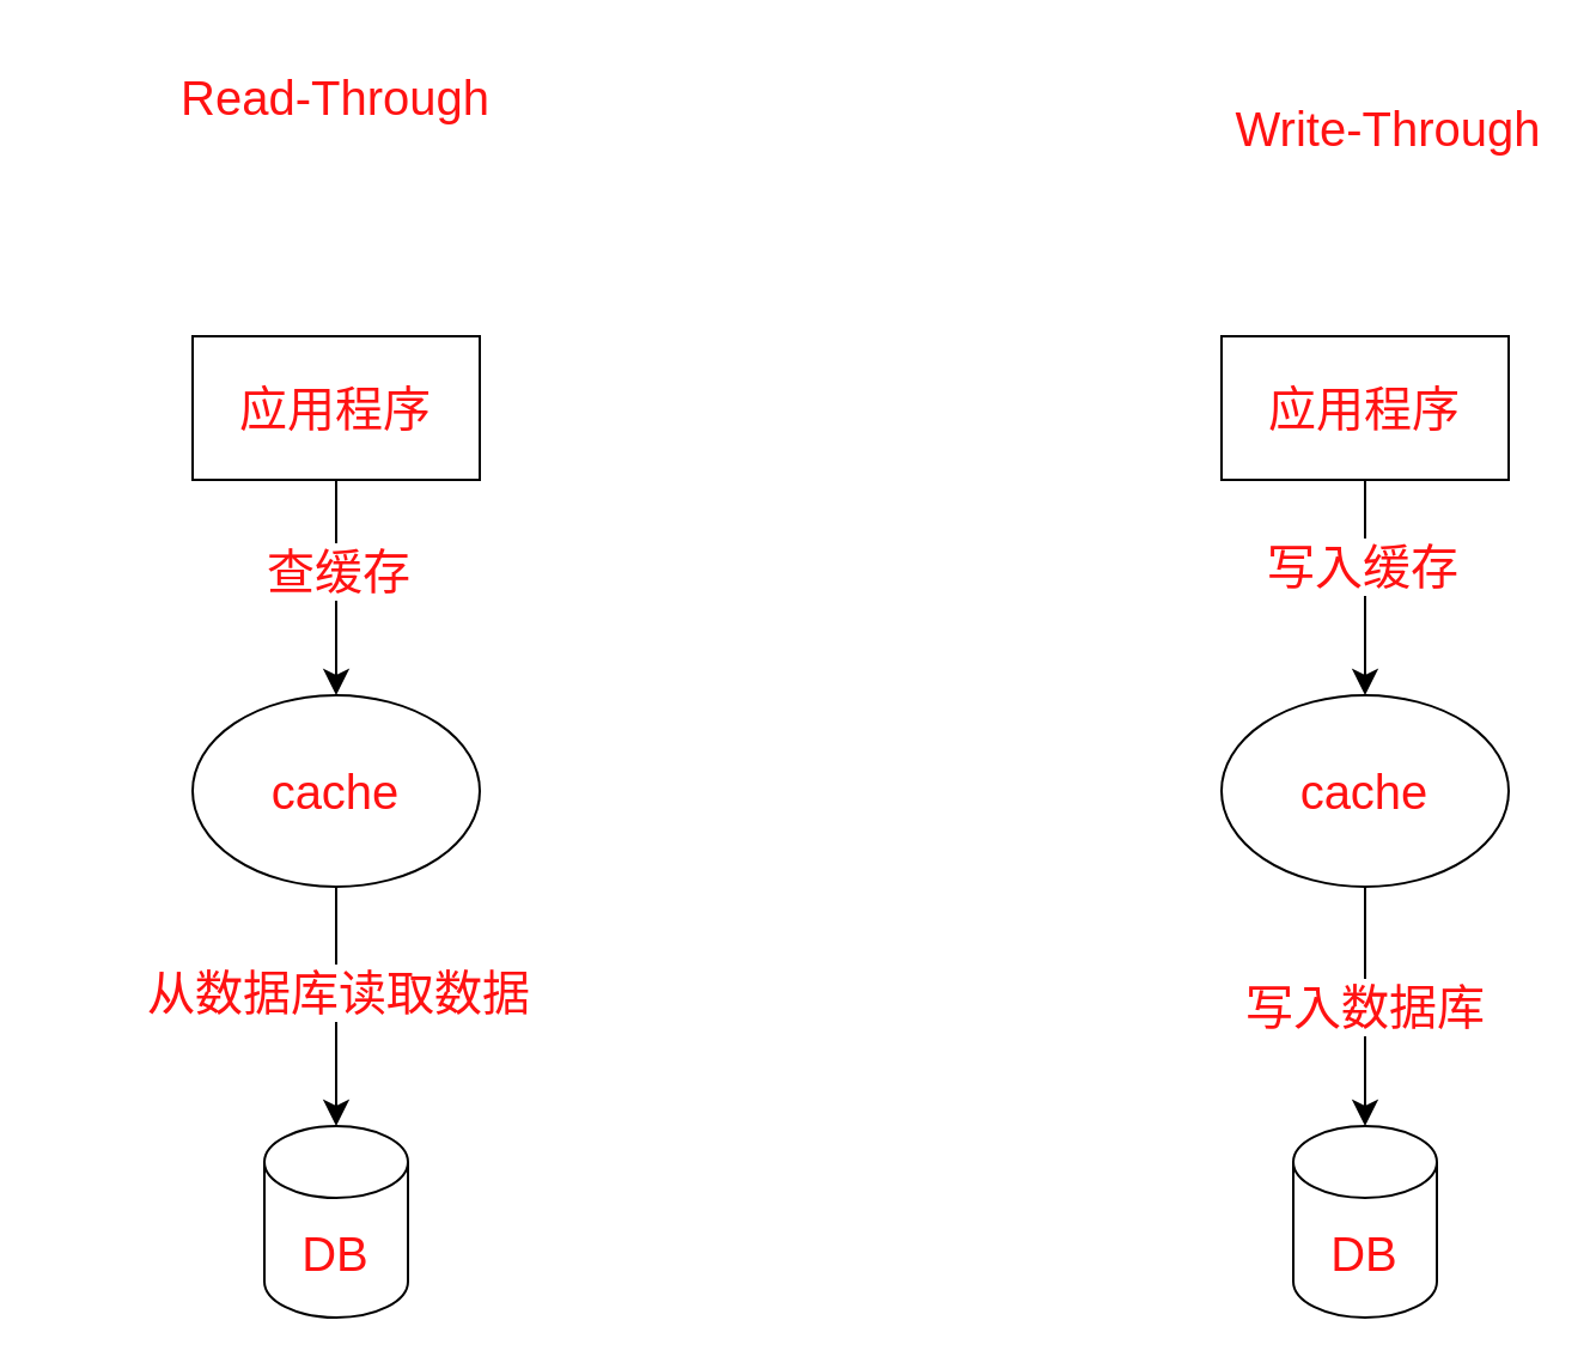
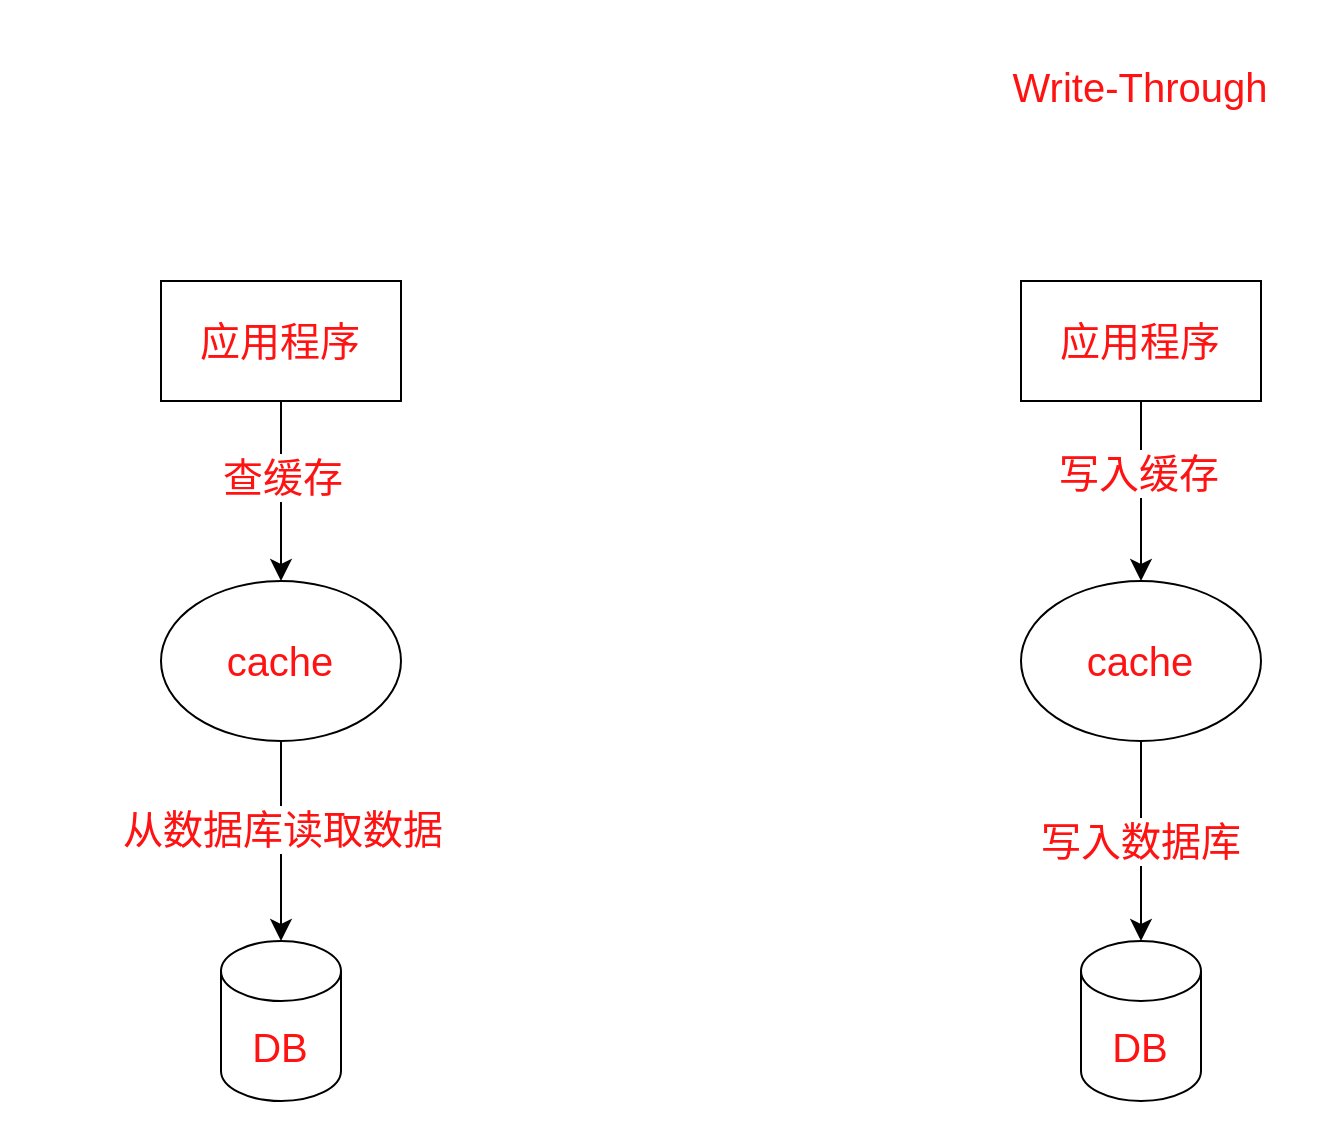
- <mxCell id="9" value="Read-Through" style="text;html=1;strokeColor=none;fillColor=none;align=center;verticalAlign=middle;whiteSpace=wrap;rounded=0;fontSize=20;fontColor=#FF1212;" vertex="1" parent="1"><mxGeometry x="20" y="20" width="240" height="40" as="geometry" /></mxCell>
- <mxCell id="16" value="Write-Through" style="text;html=1;strokeColor=none;fillColor=none;align=center;verticalAlign=middle;whiteSpace=wrap;rounded=0;fontSize=20;fontFamily=Helvetica;fontColor=#FF1212;" vertex="1" parent="1"><mxGeometry x="505" y="35" width="150" height="35" as="geometry" /></mxCell>
+ <mxCell id="16" value="Write-Through" style="text;html=1;strokeColor=none;fillColor=none;align=center;verticalAlign=middle;whiteSpace=wrap;rounded=0;fontSize=20;fontFamily=Helvetica;fontColor=#FF1212;" vertex="1" parent="1"><mxGeometry x="495" y="25" width="150" height="35" as="geometry" /></mxCell>
